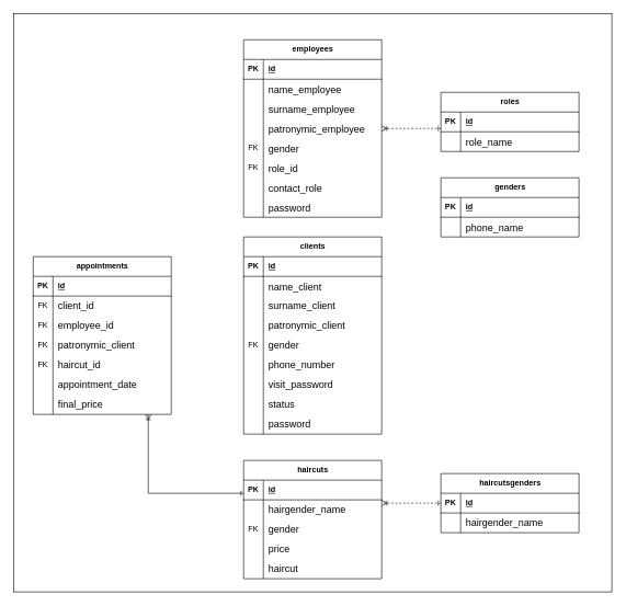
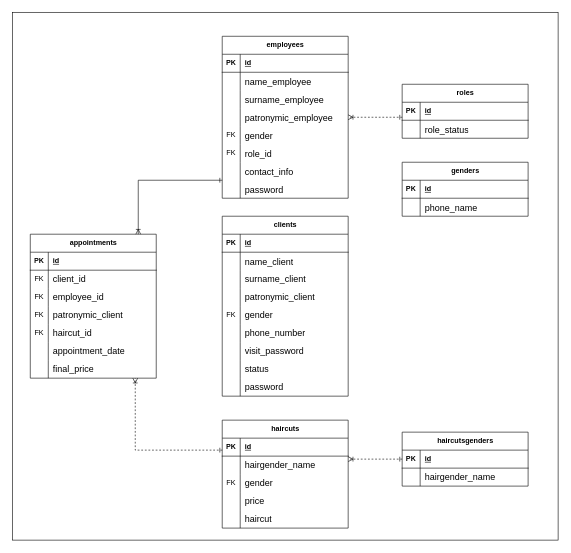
- <mxCell id="84" value="&lt;font face=&quot;YS Text, Arial, Helvetica, Arial Unicode MS, sans-serif&quot;&gt;&lt;span style=&quot;font-size: 15px;&quot;&gt;role_name&lt;/span&gt;&lt;/font&gt;" style="shape=partialRectangle;connectable=0;fillColor=none;top=0;left=0;bottom=0;right=0;align=left;spacingLeft=6;overflow=hidden;whiteSpace=wrap;html=1;fontColor=default;labelBackgroundColor=default;" parent="82" vertex="1"><mxGeometry x="30" width="180" height="30" as="geometry"><mxRectangle width="180" height="30" as="alternateBounds" /></mxGeometry></mxCell>
+ <mxCell id="84" value="&lt;font face=&quot;YS Text, Arial, Helvetica, Arial Unicode MS, sans-serif&quot;&gt;&lt;span style=&quot;font-size: 15px;&quot;&gt;role_status&lt;/span&gt;&lt;/font&gt;" style="shape=partialRectangle;connectable=0;fillColor=none;top=0;left=0;bottom=0;right=0;align=left;spacingLeft=6;overflow=hidden;whiteSpace=wrap;html=1;fontColor=default;labelBackgroundColor=default;" parent="82" vertex="1"><mxGeometry x="30" width="180" height="30" as="geometry"><mxRectangle width="180" height="30" as="alternateBounds" /></mxGeometry></mxCell>
- <mxCell id="24" value="&lt;span style=&quot;font-family: &amp;quot;YS Text&amp;quot;, Arial, Helvetica, &amp;quot;Arial Unicode MS&amp;quot;, sans-serif; font-size: 15px;&quot;&gt;&lt;font style=&quot;color: rgb(0, 0, 0);&quot;&gt;contact_role&lt;/font&gt;&lt;/span&gt;" style="shape=partialRectangle;connectable=0;fillColor=none;top=0;left=0;bottom=0;right=0;align=left;spacingLeft=6;overflow=hidden;whiteSpace=wrap;html=1;" parent="22" vertex="1"><mxGeometry x="30" width="180" height="30" as="geometry"><mxRectangle width="180" height="30" as="alternateBounds" /></mxGeometry></mxCell>
+ <mxCell id="24" value="&lt;span style=&quot;font-family: &amp;quot;YS Text&amp;quot;, Arial, Helvetica, &amp;quot;Arial Unicode MS&amp;quot;, sans-serif; font-size: 15px;&quot;&gt;&lt;font style=&quot;color: rgb(0, 0, 0);&quot;&gt;contact_info&lt;/font&gt;&lt;/span&gt;" style="shape=partialRectangle;connectable=0;fillColor=none;top=0;left=0;bottom=0;right=0;align=left;spacingLeft=6;overflow=hidden;whiteSpace=wrap;html=1;" parent="22" vertex="1"><mxGeometry x="30" width="180" height="30" as="geometry"><mxRectangle width="180" height="30" as="alternateBounds" /></mxGeometry></mxCell>
+ <mxCell id="117" style="edgeStyle=orthogonalEdgeStyle;rounded=0;orthogonalLoop=1;jettySize=auto;html=1;endArrow=ERoneToMany;endFill=0;startArrow=ERone;startFill=0;" parent="1" source="3" target="56" edge="1"><mxGeometry relative="1" as="geometry"><mxPoint x="280" y="315" as="sourcePoint" /><mxPoint x="190" y="160" as="targetPoint" /><Array as="points"><mxPoint x="230" y="300" /></Array></mxGeometry></mxCell>
- <mxCell id="118" style="edgeStyle=orthogonalEdgeStyle;rounded=0;orthogonalLoop=1;jettySize=auto;html=1;endArrow=ERoneToMany;endFill=0;startArrow=ERone;startFill=0;" parent="1" source="99" target="56" edge="1"><mxGeometry relative="1" as="geometry"><mxPoint x="270" y="865" as="sourcePoint" /><mxPoint x="180" y="710" as="targetPoint" /><Array as="points"><mxPoint x="225" y="750" /></Array></mxGeometry></mxCell>
+ <mxCell id="118" style="edgeStyle=orthogonalEdgeStyle;rounded=0;orthogonalLoop=1;jettySize=auto;html=1;endArrow=ERoneToMany;endFill=0;startArrow=ERone;startFill=0;dashed=1;" parent="1" source="99" target="56" edge="1"><mxGeometry relative="1" as="geometry"><mxPoint x="270" y="865" as="sourcePoint" /><mxPoint x="180" y="710" as="targetPoint" /><Array as="points"><mxPoint x="225" y="750" /></Array></mxGeometry></mxCell>
